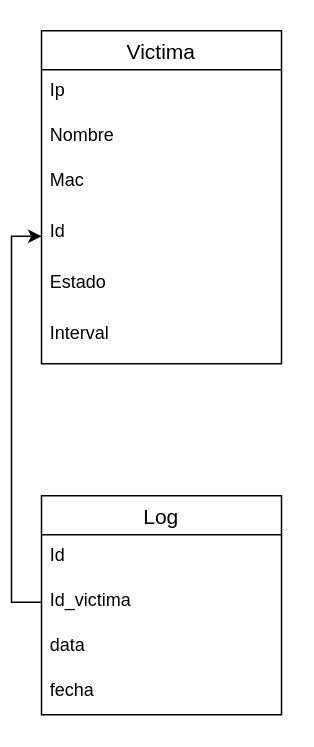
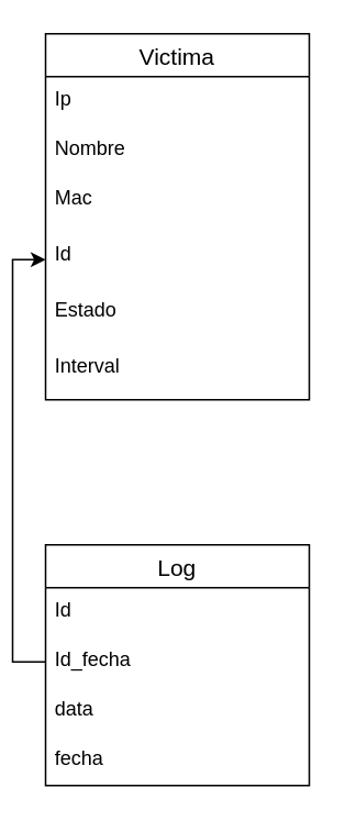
- <mxCell id="11" value="Id_victima" style="text;strokeColor=none;fillColor=none;spacingLeft=4;spacingRight=4;overflow=hidden;rotatable=0;points=[[0,0.5],[1,0.5]];portConstraint=eastwest;fontSize=12;" vertex="1" parent="9"><mxGeometry y="56" width="160" height="30" as="geometry" /></mxCell>
+ <mxCell id="11" value="Id_fecha" style="text;strokeColor=none;fillColor=none;spacingLeft=4;spacingRight=4;overflow=hidden;rotatable=0;points=[[0,0.5],[1,0.5]];portConstraint=eastwest;fontSize=12;" vertex="1" parent="9"><mxGeometry y="56" width="160" height="30" as="geometry" /></mxCell>
